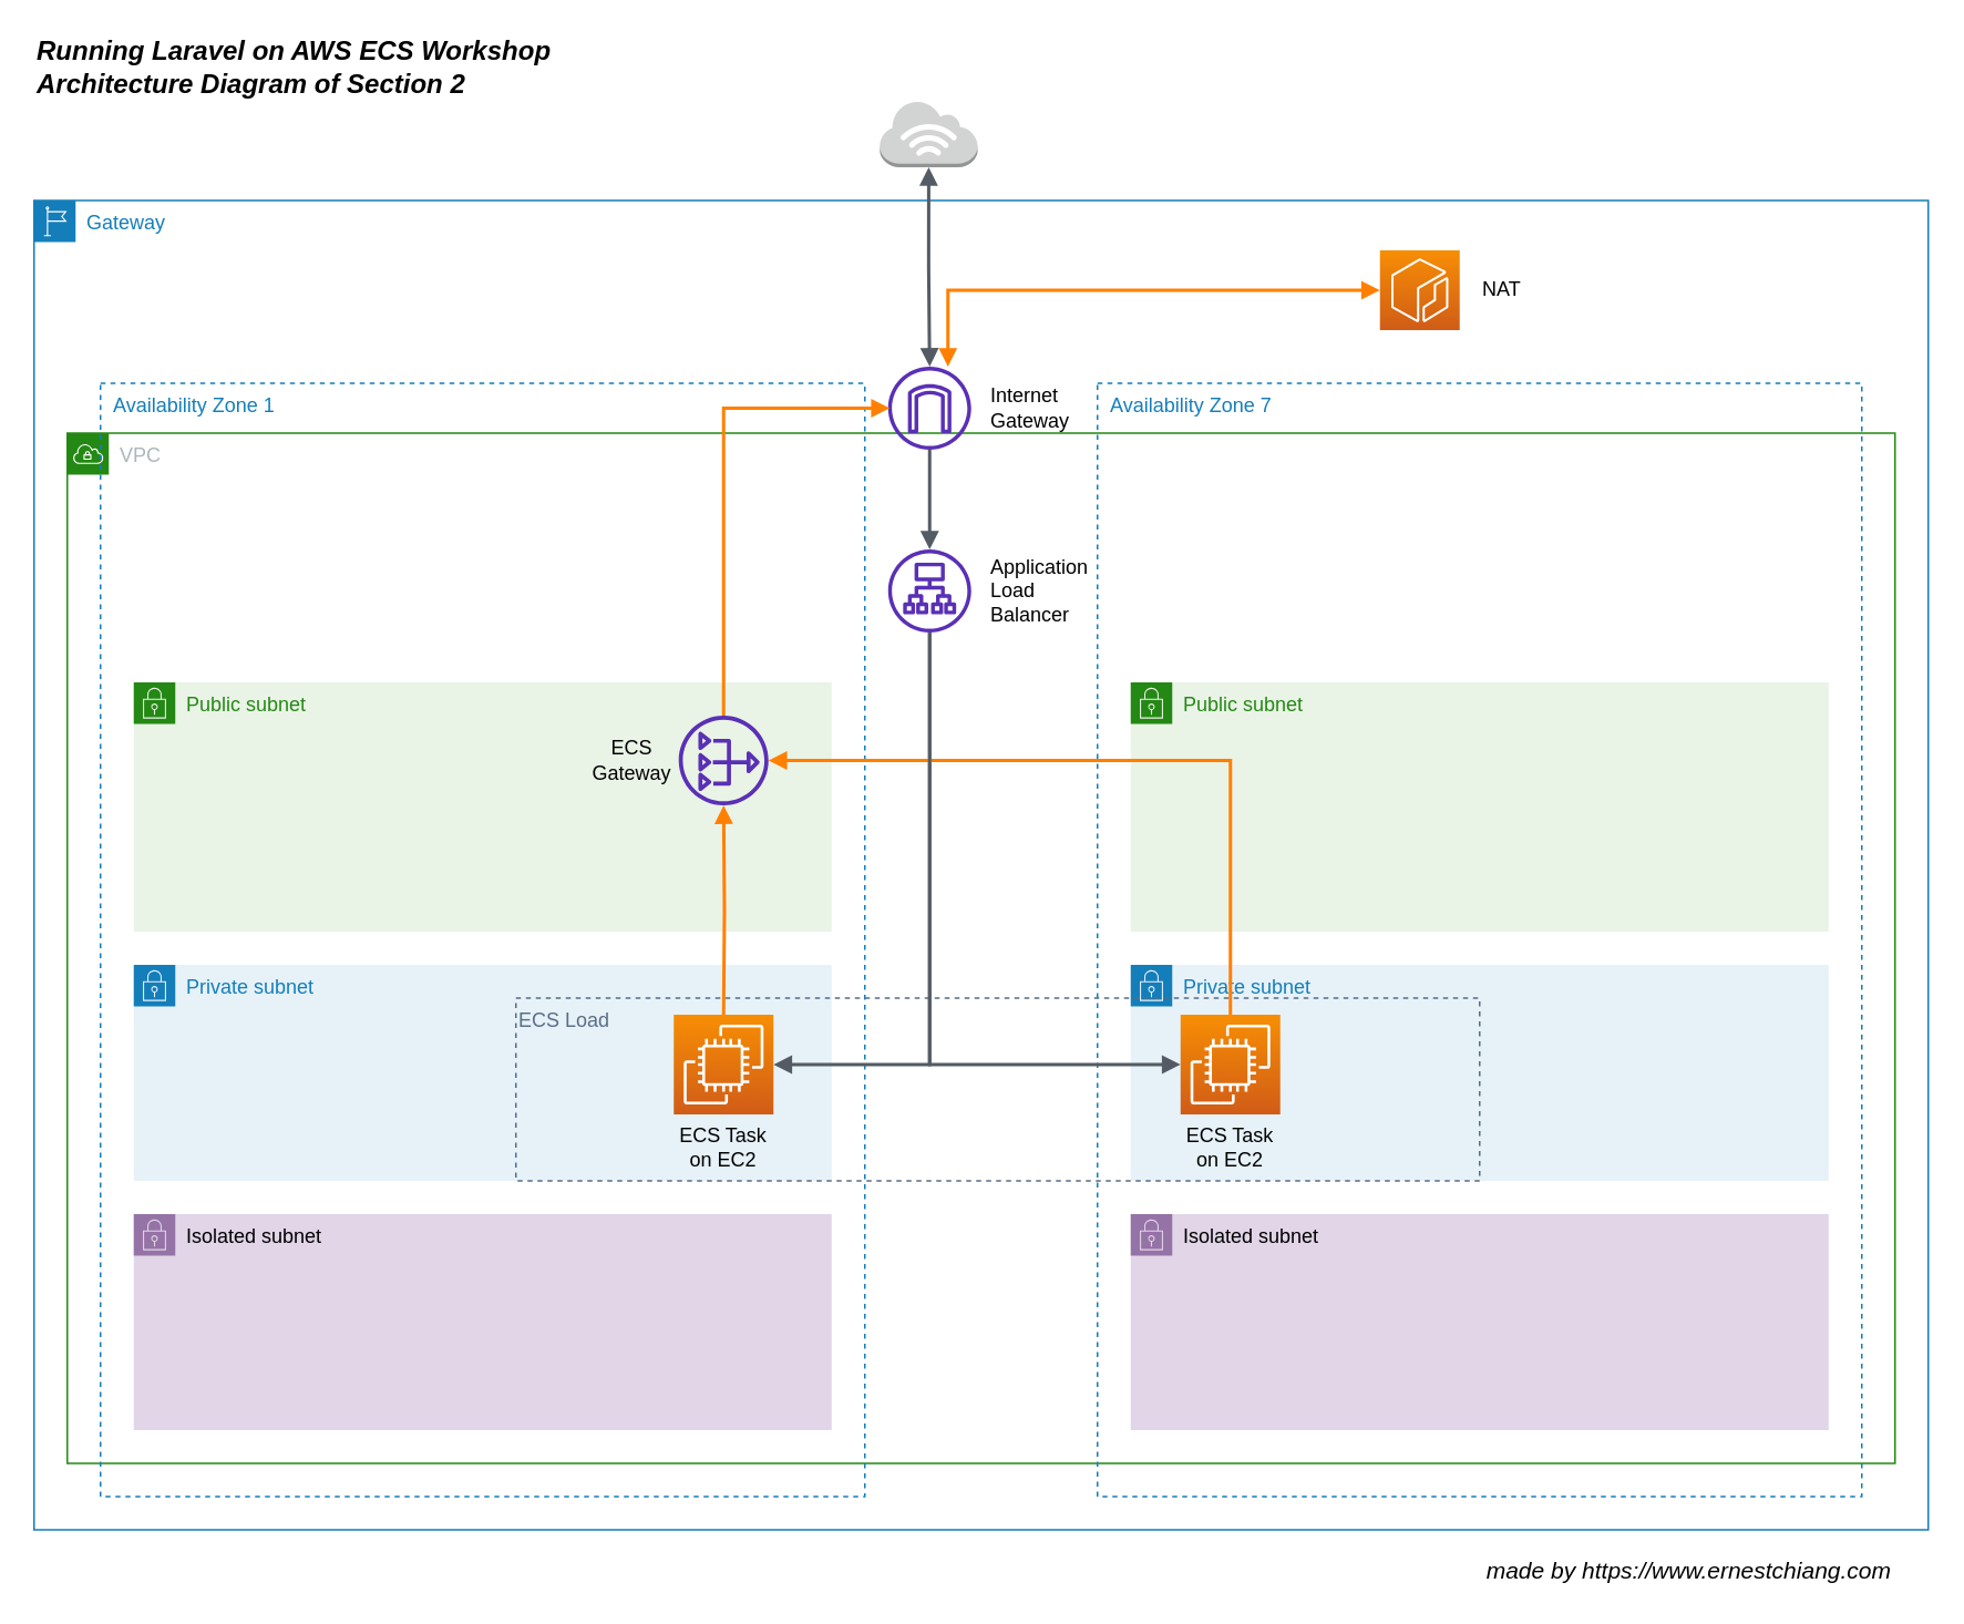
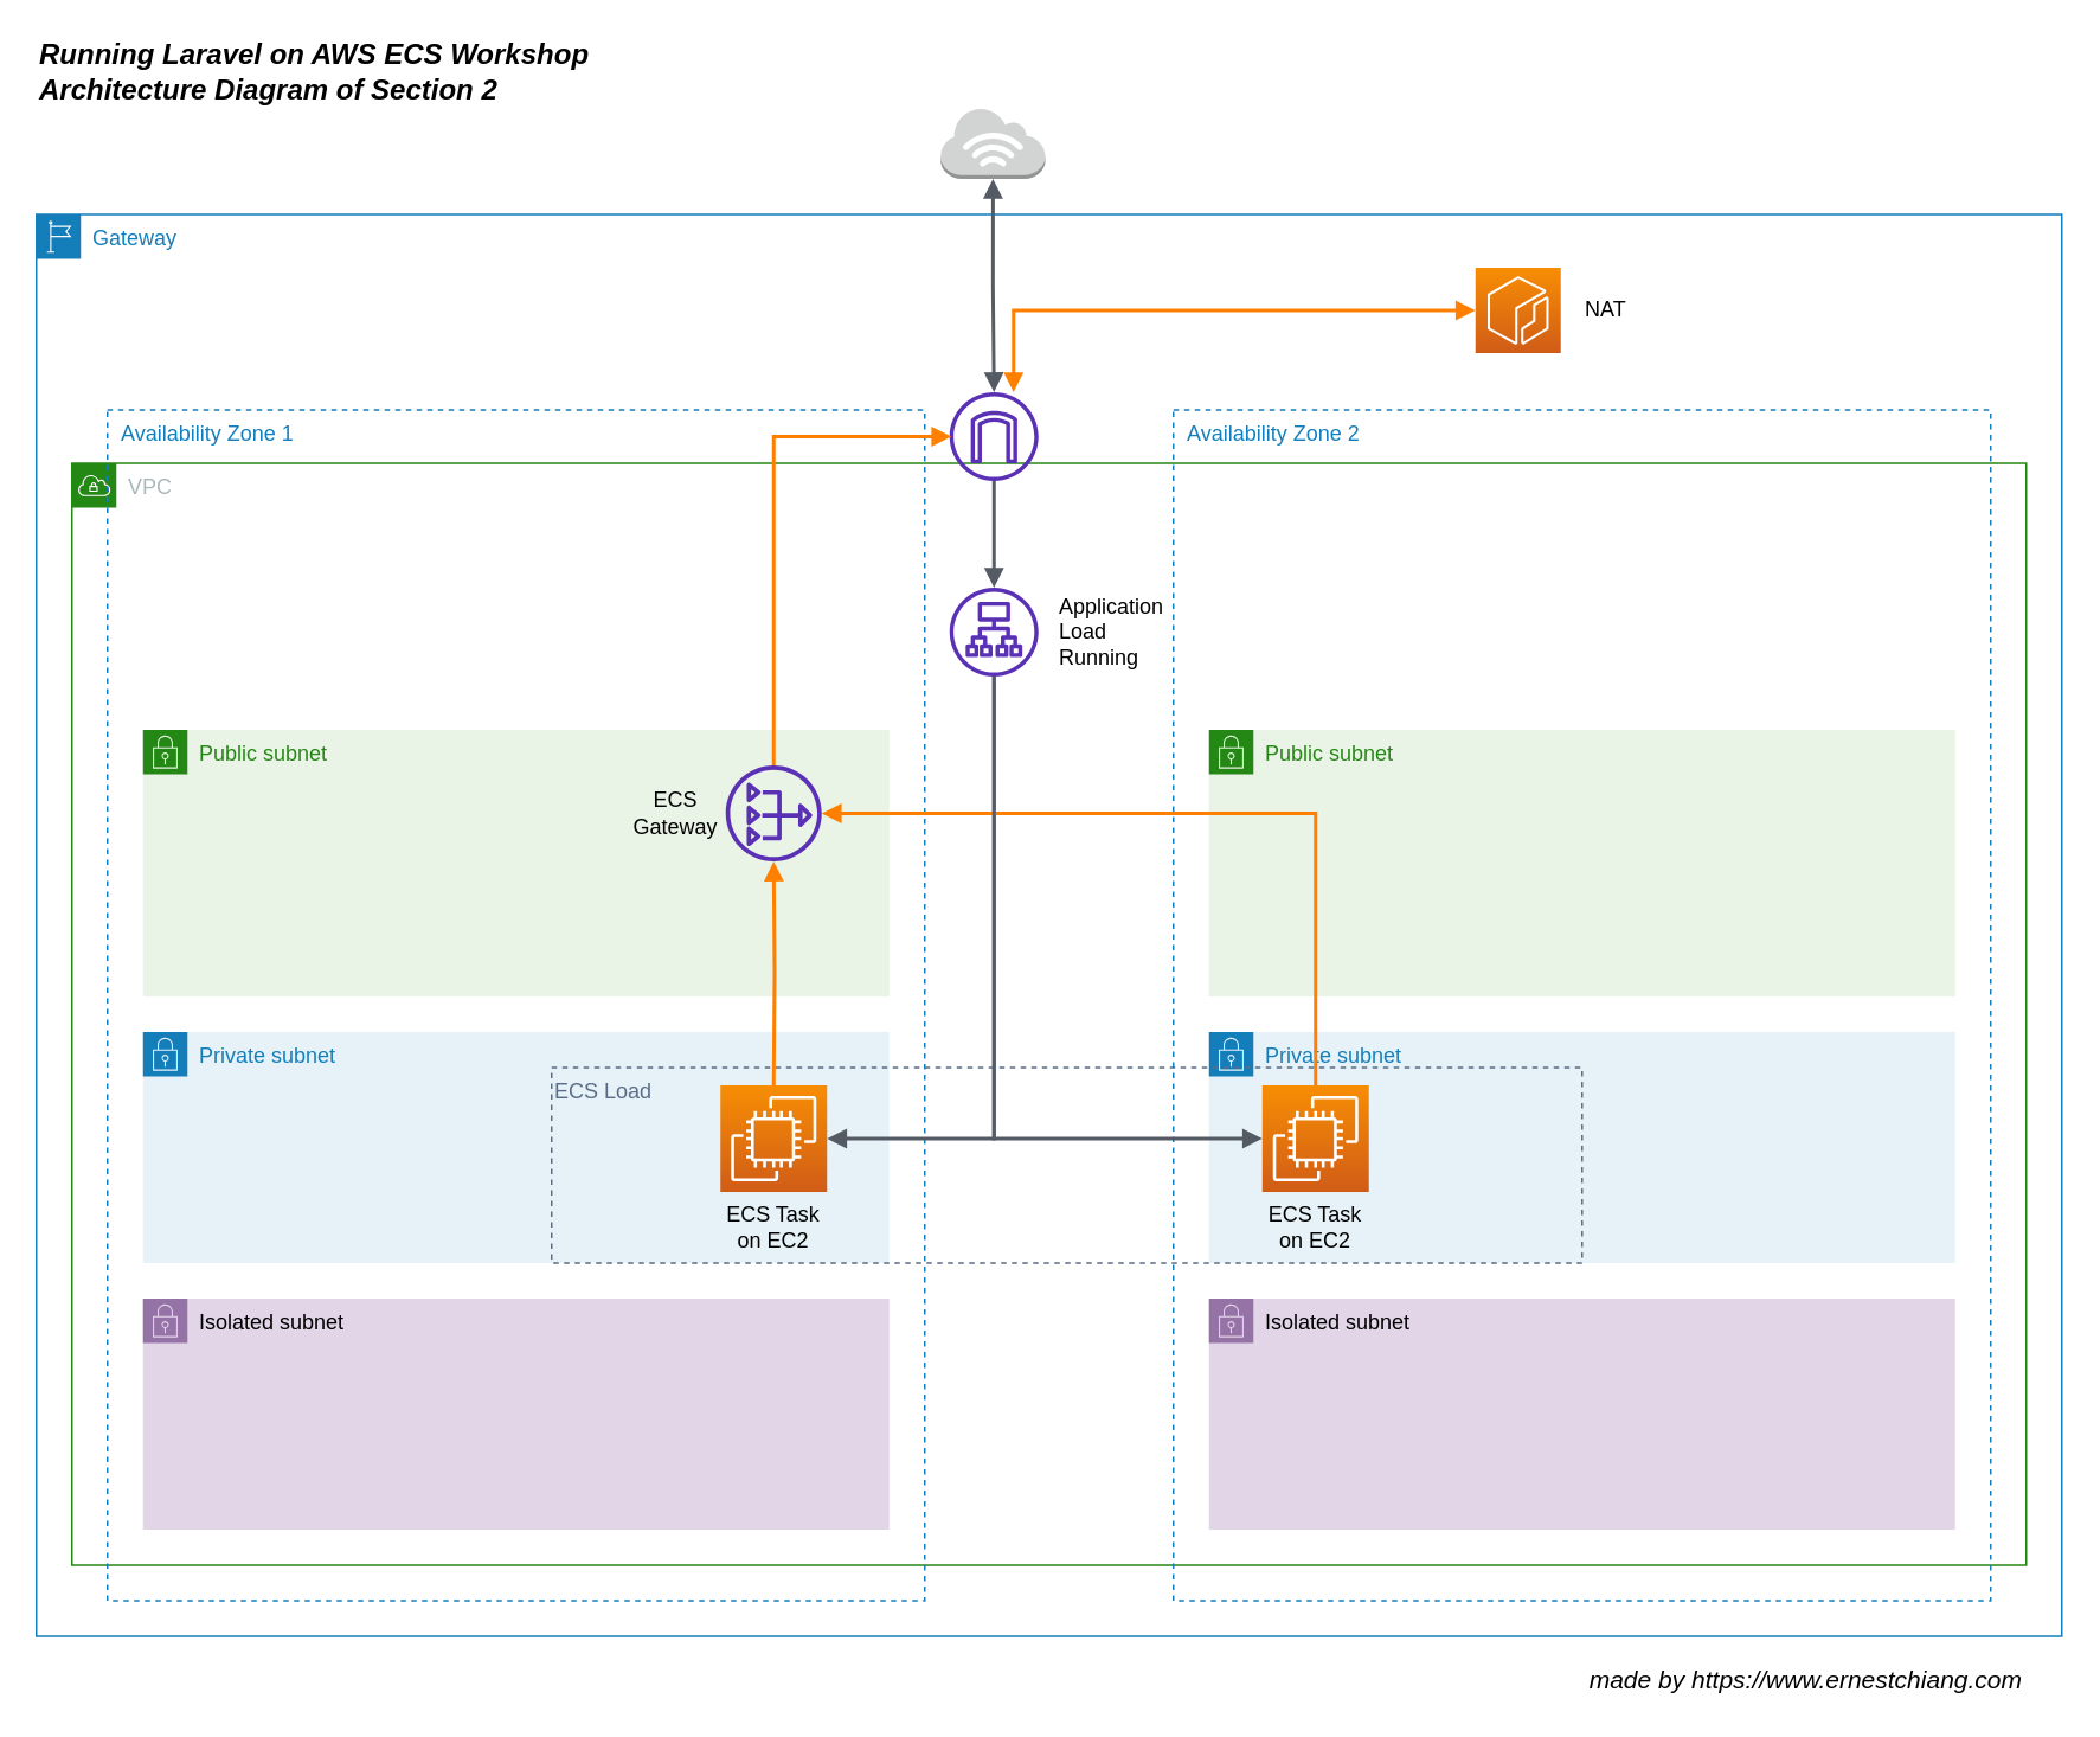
- <mxCell id="23" value="  Availability Zone 7" style="fillColor=none;strokeColor=#147EBA;dashed=1;verticalAlign=top;fontStyle=0;fontColor=#147EBA;align=left;" parent="1" vertex="1"><mxGeometry x="660" y="230" width="460" height="670" as="geometry" /></mxCell>
+ <mxCell id="23" value="  Availability Zone 2" style="fillColor=none;strokeColor=#147EBA;dashed=1;verticalAlign=top;fontStyle=0;fontColor=#147EBA;align=left;" parent="1" vertex="1"><mxGeometry x="660" y="230" width="460" height="670" as="geometry" /></mxCell>
- <mxCell id="11" value="Internet Gateway" style="text;html=1;strokeColor=none;fillColor=none;align=left;verticalAlign=middle;whiteSpace=wrap;rounded=0;shadow=0;labelBackgroundColor=none;sketch=0;" parent="9" vertex="1"><mxGeometry x="60" y="15" width="40" height="20" as="geometry" /></mxCell>
- <mxCell id="14" value="Application Load&lt;br&gt;&lt;div&gt;&lt;span&gt;Balancer&lt;/span&gt;&lt;/div&gt;" style="text;html=1;strokeColor=none;fillColor=none;align=left;verticalAlign=middle;whiteSpace=wrap;rounded=0;shadow=0;labelBackgroundColor=none;sketch=0;" parent="12" vertex="1"><mxGeometry x="60" y="15" width="40" height="20" as="geometry" /></mxCell>
+ <mxCell id="14" value="Application Load&lt;br&gt;&lt;div&gt;&lt;span&gt;Running&lt;/span&gt;&lt;/div&gt;" style="text;html=1;strokeColor=none;fillColor=none;align=left;verticalAlign=middle;whiteSpace=wrap;rounded=0;shadow=0;labelBackgroundColor=none;sketch=0;" parent="12" vertex="1"><mxGeometry x="60" y="15" width="40" height="20" as="geometry" /></mxCell>
